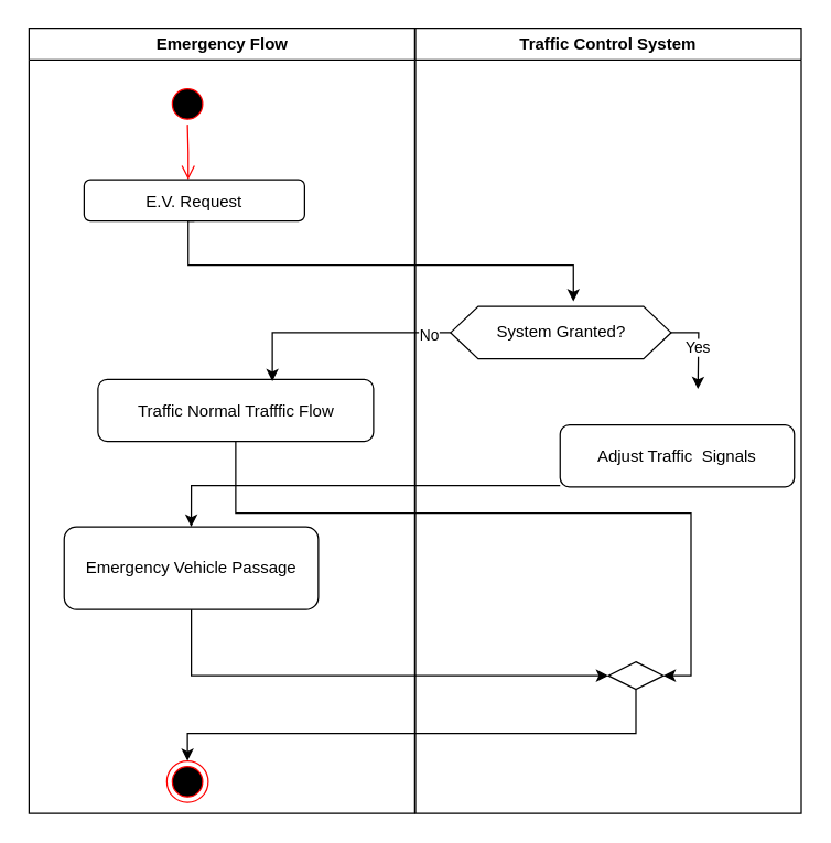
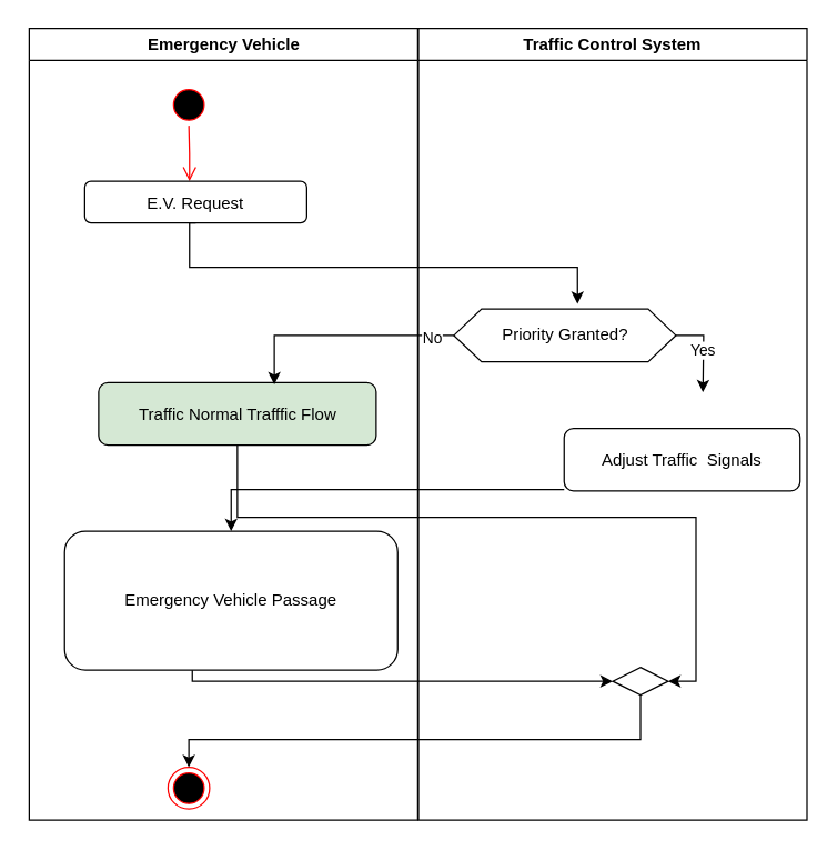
- <mxCell id="2" value="Emergency Flow" style="swimlane;whiteSpace=wrap" parent="1" vertex="1"><mxGeometry x="20.5" y="20" width="280" height="570" as="geometry" /></mxCell>
+ <mxCell id="2" value="Emergency Vehicle" style="swimlane;whiteSpace=wrap" parent="1" vertex="1"><mxGeometry x="20.5" y="20" width="280" height="570" as="geometry" /></mxCell>
- <mxCell id="11" value="System Granted?" style="shape=hexagon;perimeter=hexagonPerimeter2;whiteSpace=wrap;html=1;fixedSize=1;" vertex="1" parent="9"><mxGeometry x="25.5" y="202" width="160" height="38" as="geometry" /></mxCell>
+ <mxCell id="11" value="Priority Granted?" style="shape=hexagon;perimeter=hexagonPerimeter2;whiteSpace=wrap;html=1;fixedSize=1;" vertex="1" parent="9"><mxGeometry x="25.5" y="202" width="160" height="38" as="geometry" /></mxCell>
- <mxCell id="6" value="Traffic Normal Trafffic Flow" style="rounded=1;whiteSpace=wrap;html=1;" vertex="1" parent="2"><mxGeometry x="50" y="255" width="200" height="45" as="geometry" /></mxCell>
+ <mxCell id="6" value="Traffic Normal Trafffic Flow" style="rounded=1;whiteSpace=wrap;html=1;fillColor=#d5e8d4;" vertex="1" parent="2"><mxGeometry x="50" y="255" width="200" height="45" as="geometry" /></mxCell>
- <mxCell id="7" value="Emergency Vehicle Passage" style="rounded=1;whiteSpace=wrap;html=1;" vertex="1" parent="2"><mxGeometry x="25.5" y="362" width="184.5" height="60" as="geometry" /></mxCell>
+ <mxCell id="7" value="Emergency Vehicle Passage" style="rounded=1;whiteSpace=wrap;html=1;" vertex="1" parent="2"><mxGeometry x="25.5" y="362" width="240" height="100" as="geometry" /></mxCell>
